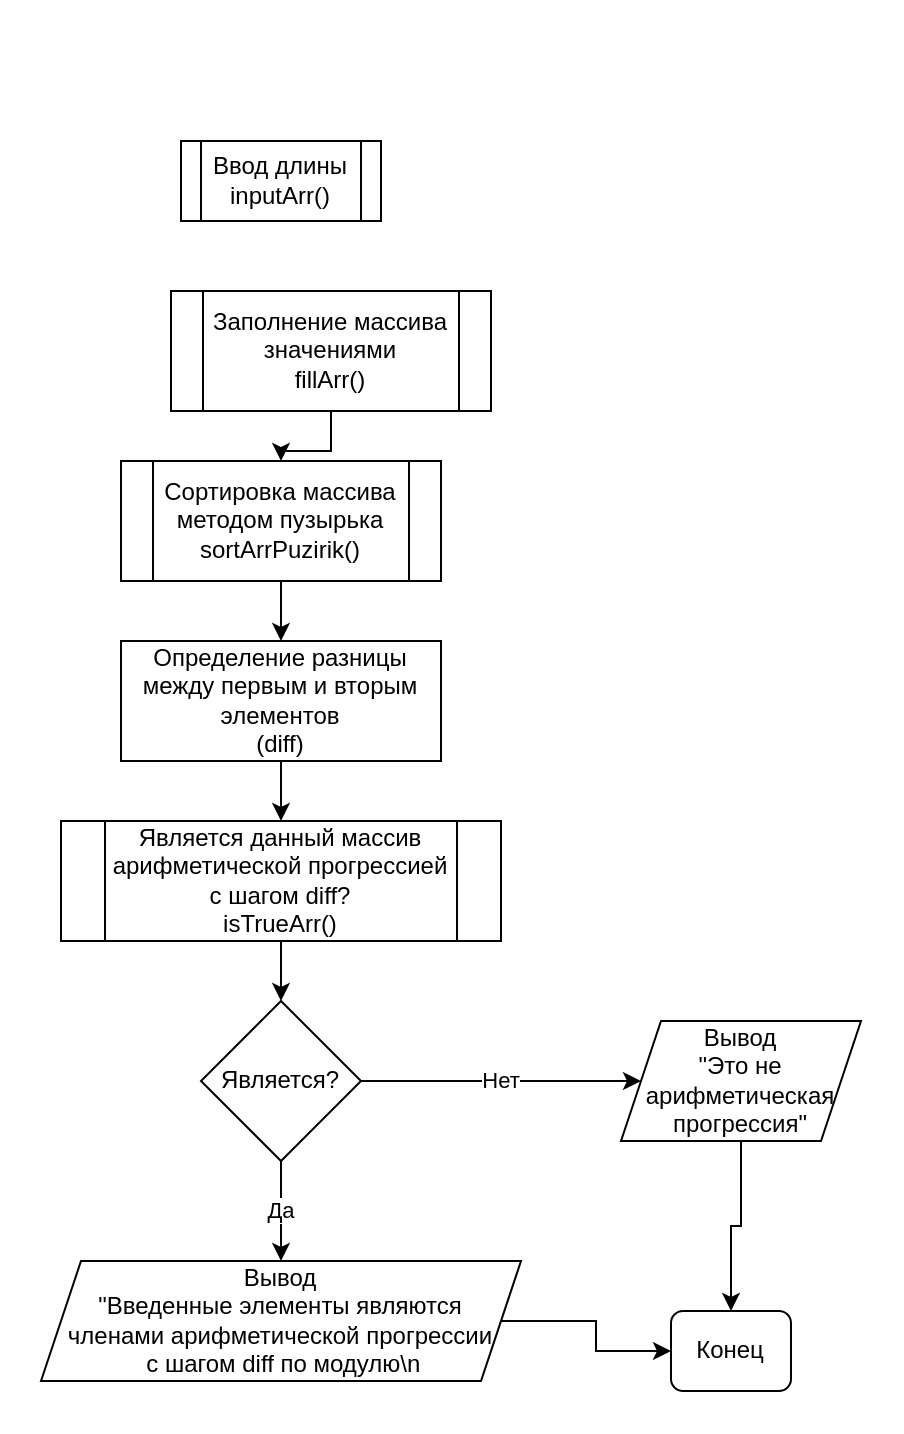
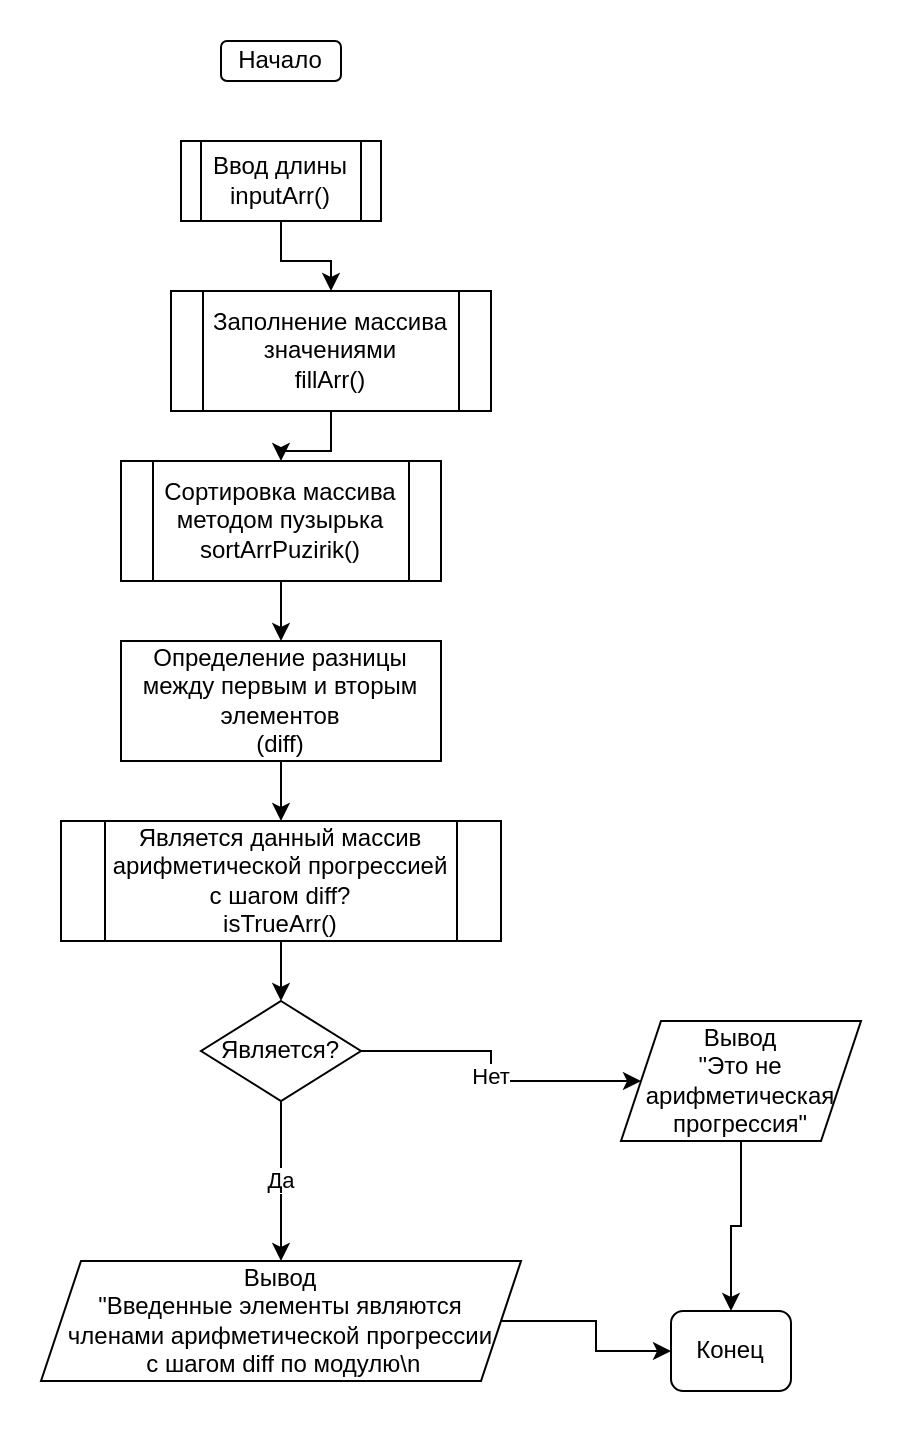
+ <mxCell id="2" value="Начало" style="rounded=1;whiteSpace=wrap;html=1;" vertex="1" parent="1"><mxGeometry x="110" y="20" width="60" height="20" as="geometry" /></mxCell>
+ <mxCell id="3" value="" style="edgeStyle=orthogonalEdgeStyle;rounded=0;orthogonalLoop=1;jettySize=auto;html=1;" edge="1" parent="1" source="4" target="6"><mxGeometry relative="1" as="geometry" /></mxCell>
- <mxCell id="15" value="Является?" style="rhombus;whiteSpace=wrap;html=1;" vertex="1" parent="1"><mxGeometry x="100" y="500" width="80" height="80" as="geometry" /></mxCell>
+ <mxCell id="15" value="Является?" style="rhombus;whiteSpace=wrap;html=1;" vertex="1" parent="1"><mxGeometry x="100" y="500" width="80" height="50" as="geometry" /></mxCell>
